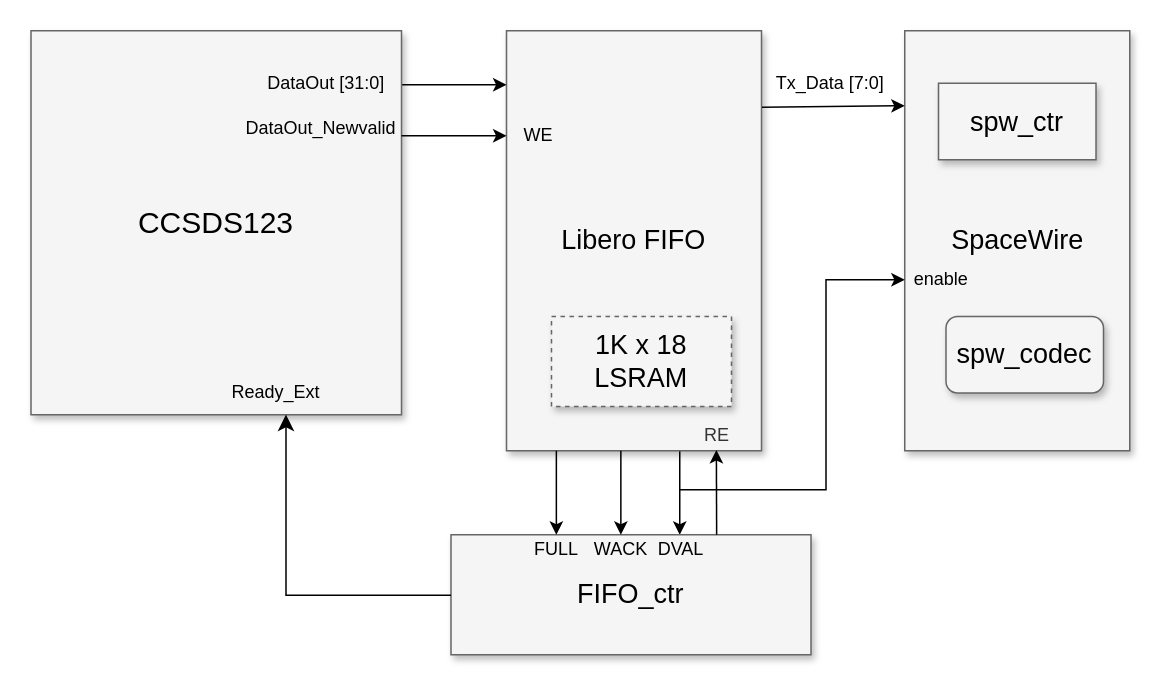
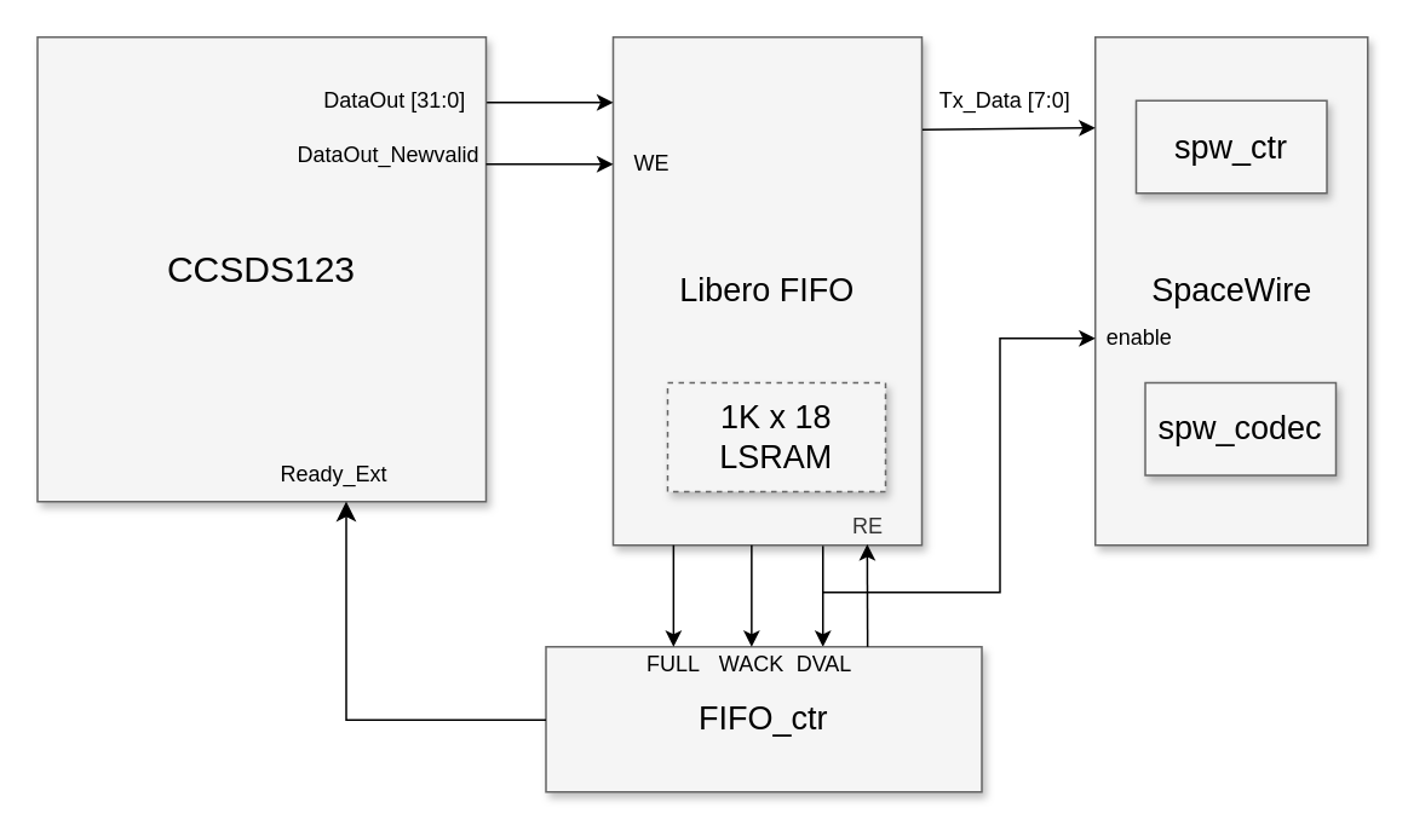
- <mxCell id="15" value="spw_codec" style="whiteSpace=wrap;html=1;shadow=1;fontSize=18;fillColor=#f5f5f5;strokeColor=#666666;rounded=1;" vertex="1" parent="1"><mxGeometry x="630" y="210.5" width="105" height="51" as="geometry" /></mxCell>
+ <mxCell id="15" value="spw_codec" style="whiteSpace=wrap;html=1;shadow=1;fontSize=18;fillColor=#f5f5f5;strokeColor=#666666;" vertex="1" parent="1"><mxGeometry x="630" y="210.5" width="105" height="51" as="geometry" /></mxCell>
